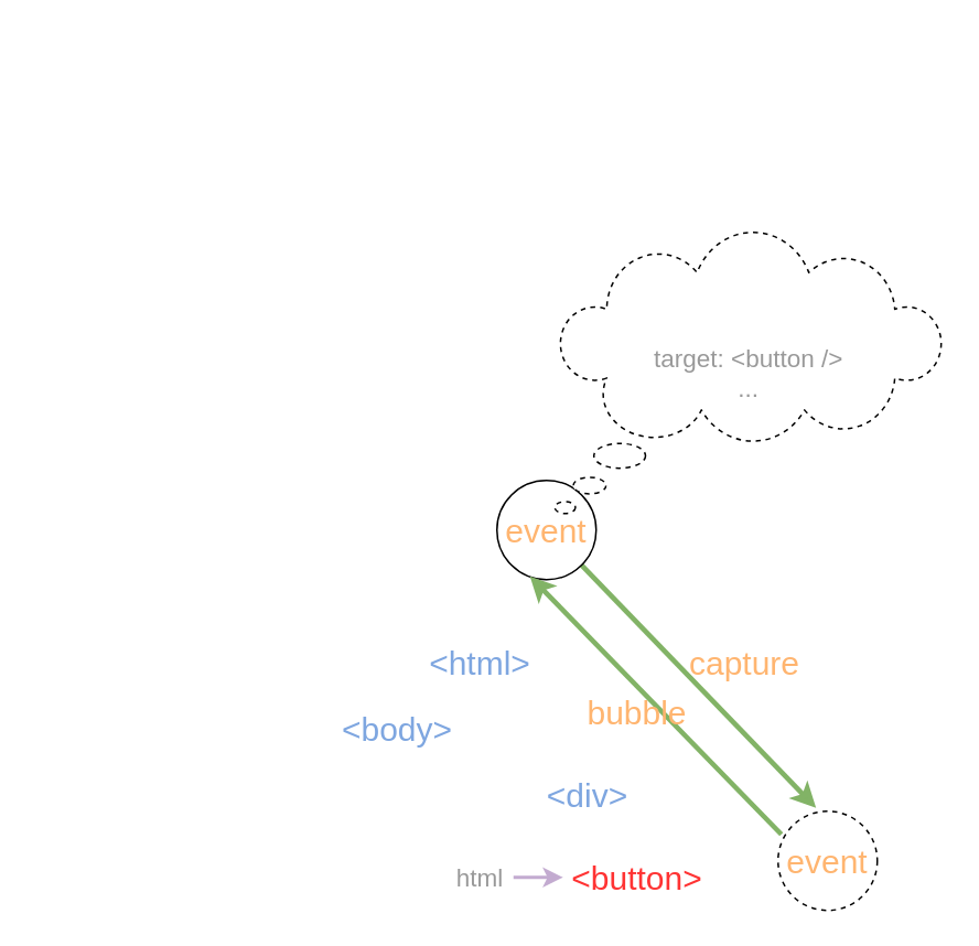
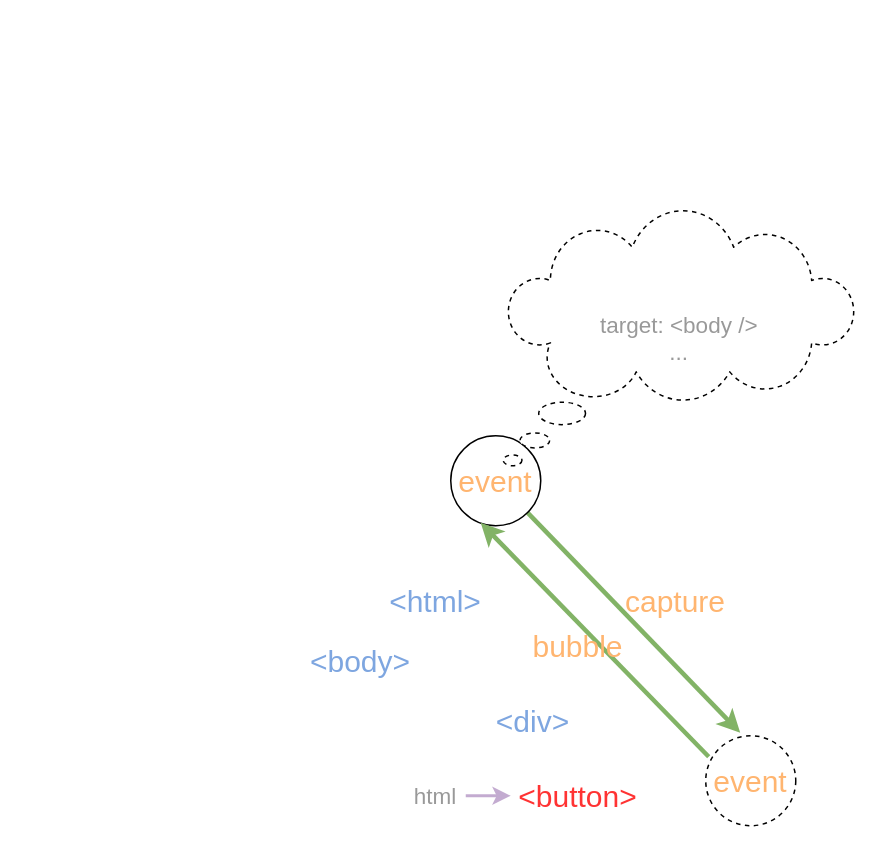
- <mxCell id="15" value="target: &amp;lt;button /&amp;gt;&lt;br&gt;..." style="whiteSpace=wrap;html=1;shape=mxgraph.basic.cloud_callout;dashed=1;fontSize=15;fontColor=#999999;" vertex="1" parent="1"><mxGeometry x="335" y="140" width="235" height="170" as="geometry" /></mxCell>
+ <mxCell id="15" value="target: &amp;lt;body /&amp;gt;&lt;br&gt;..." style="whiteSpace=wrap;html=1;shape=mxgraph.basic.cloud_callout;dashed=1;fontSize=15;fontColor=#999999;" vertex="1" parent="1"><mxGeometry x="335" y="140" width="235" height="170" as="geometry" /></mxCell>
